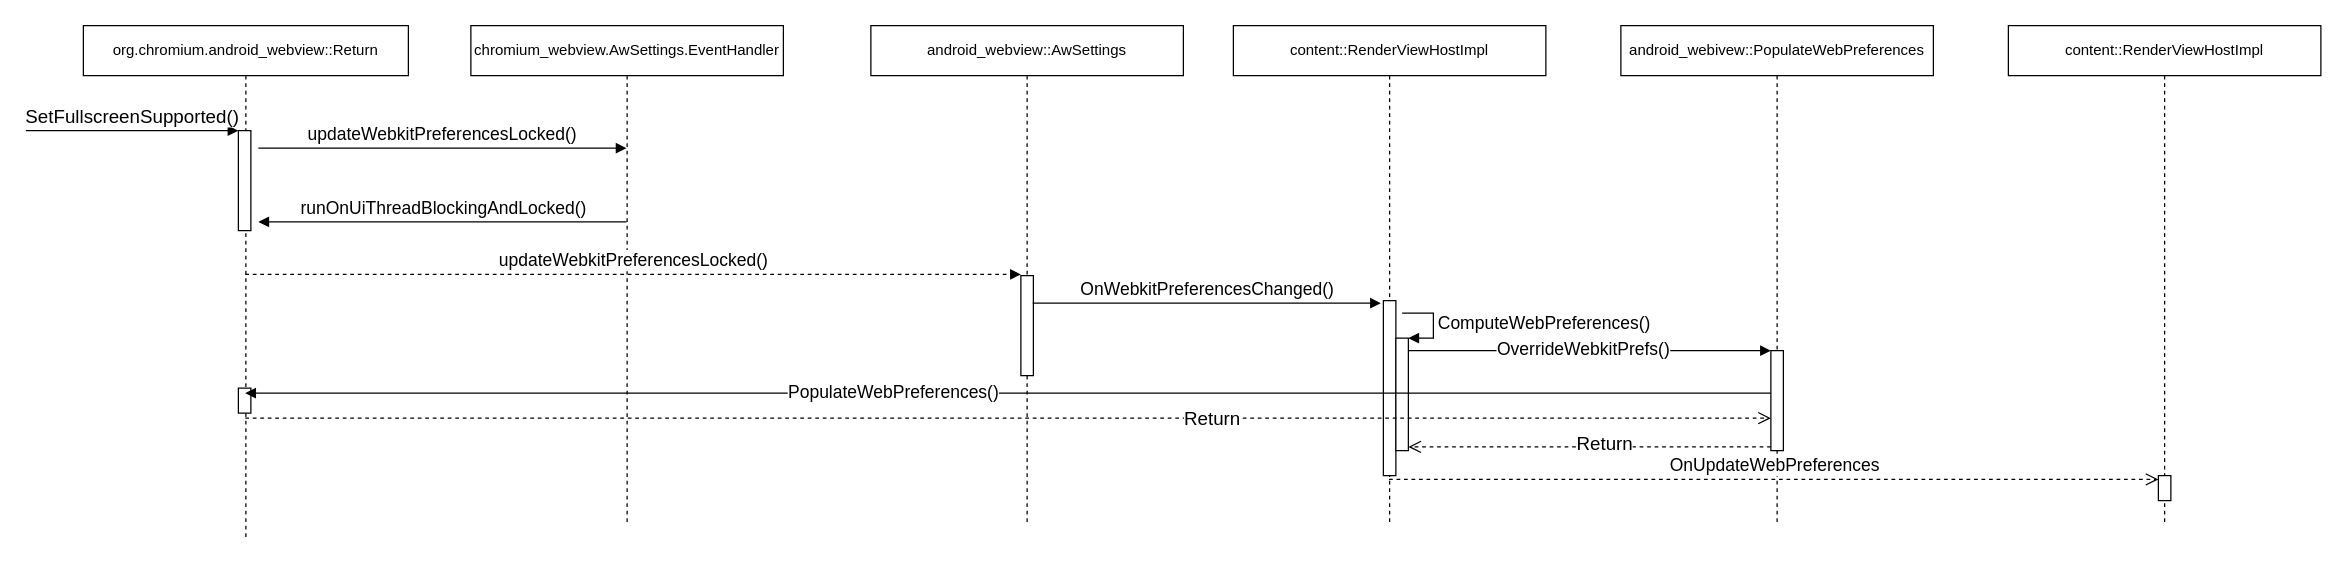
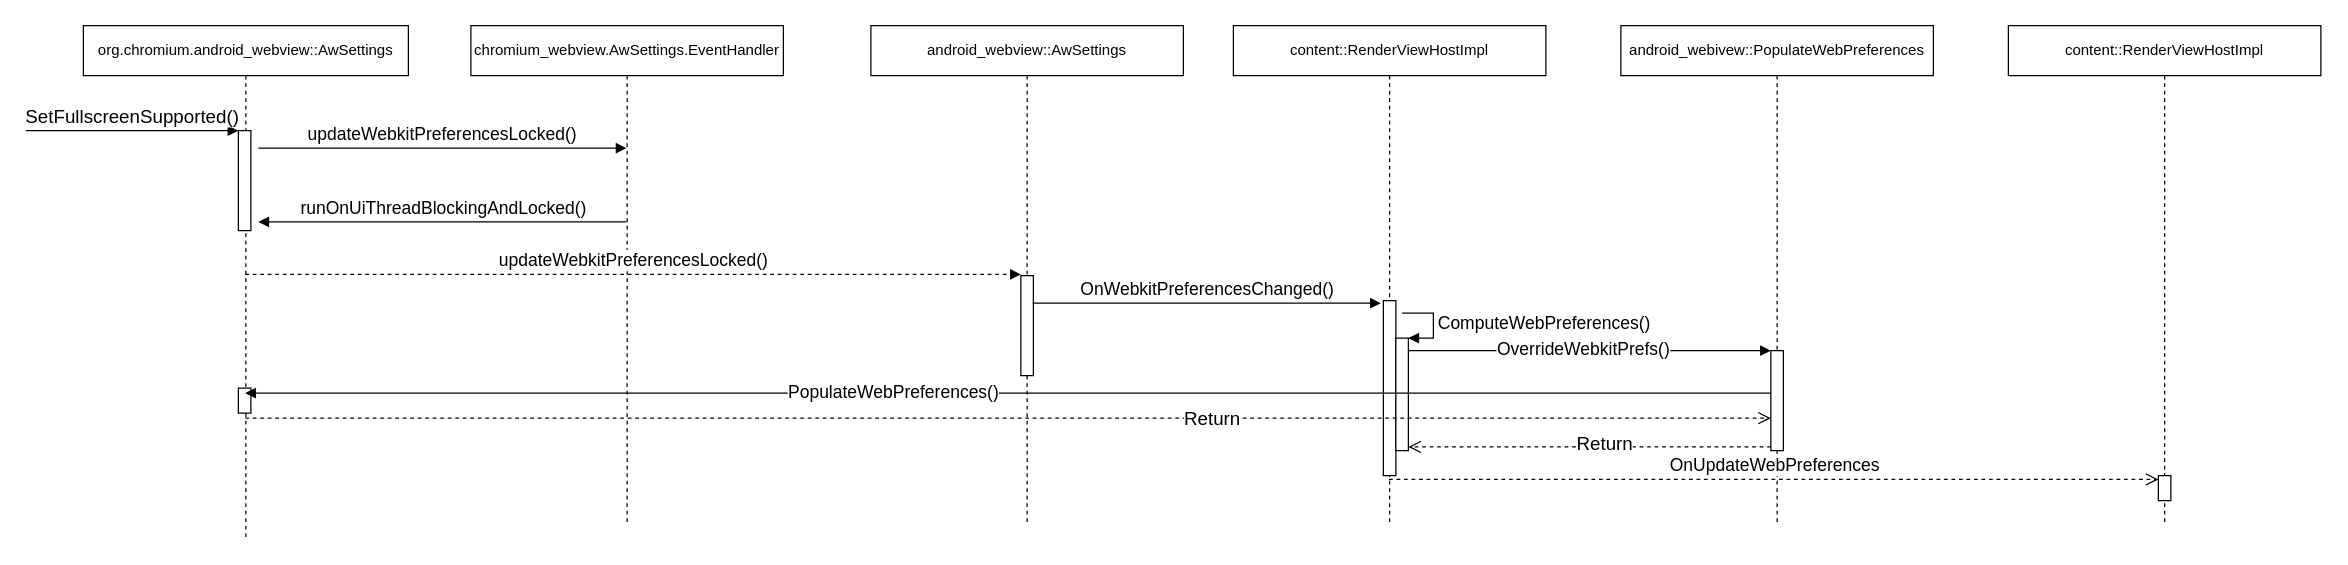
- <mxCell id="2" value="org.chromium.android_webview::Return" style="shape=umlLifeline;perimeter=lifelinePerimeter;whiteSpace=wrap;html=1;container=1;collapsible=0;recursiveResize=0;outlineConnect=0;" vertex="1" parent="1"><mxGeometry x="66" y="20" width="260" height="410" as="geometry" /></mxCell>
+ <mxCell id="2" value="org.chromium.android_webview::AwSettings" style="shape=umlLifeline;perimeter=lifelinePerimeter;whiteSpace=wrap;html=1;container=1;collapsible=0;recursiveResize=0;outlineConnect=0;" vertex="1" parent="1"><mxGeometry x="66" y="20" width="260" height="410" as="geometry" /></mxCell>
